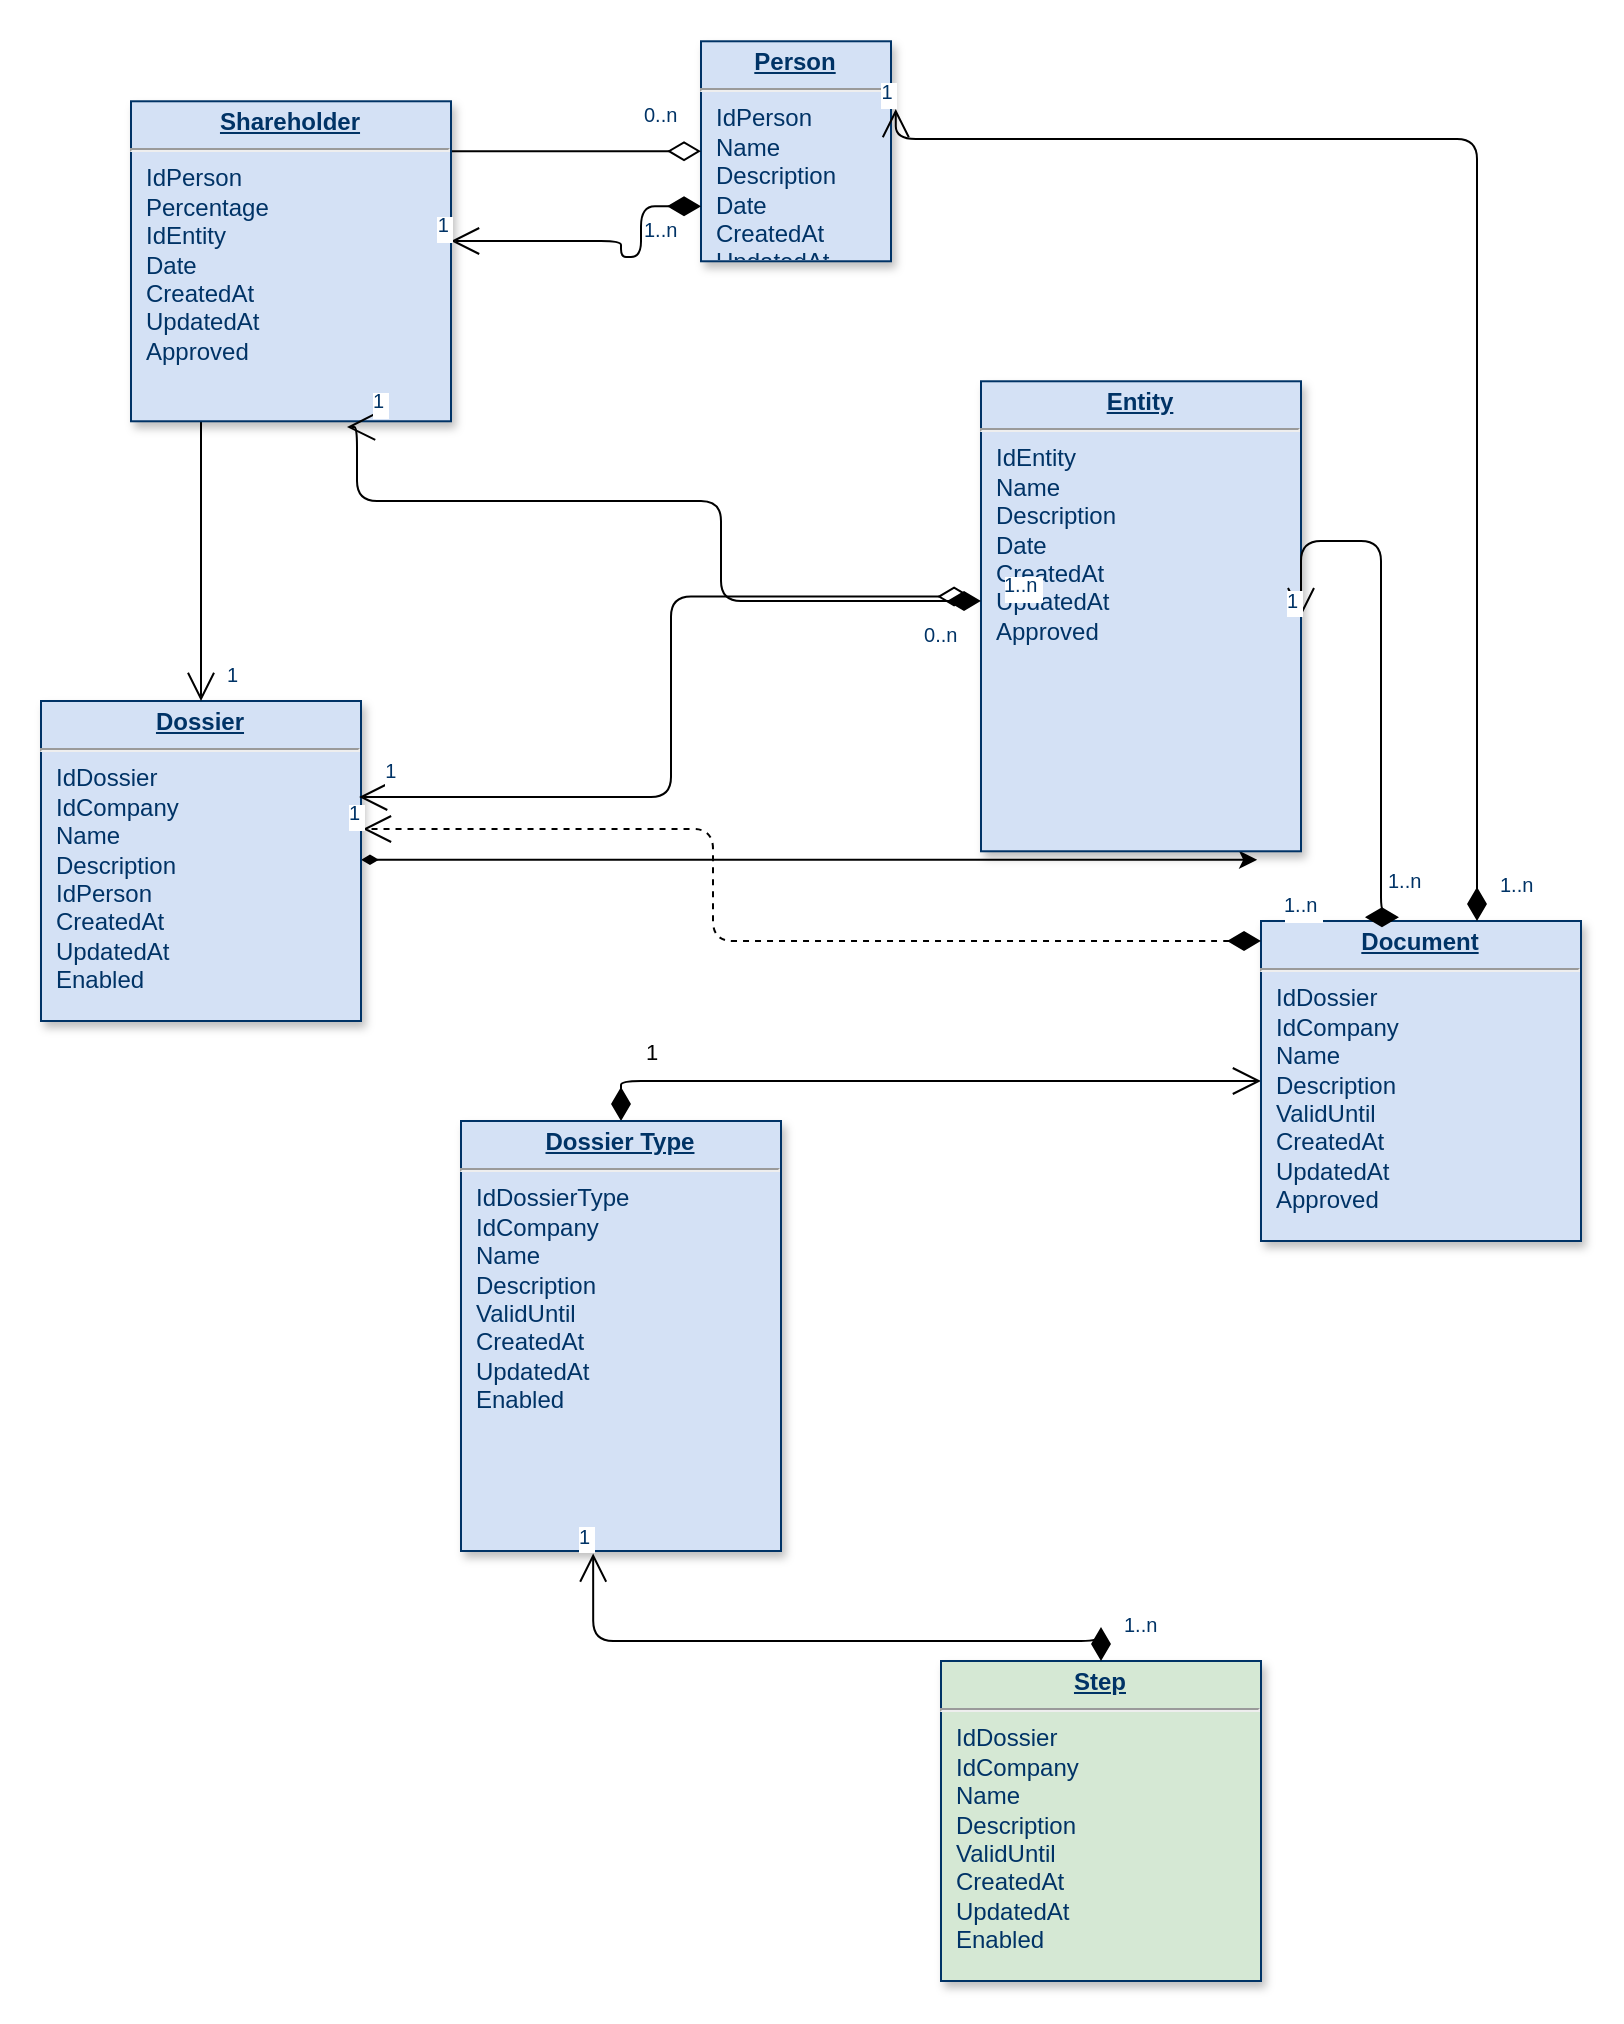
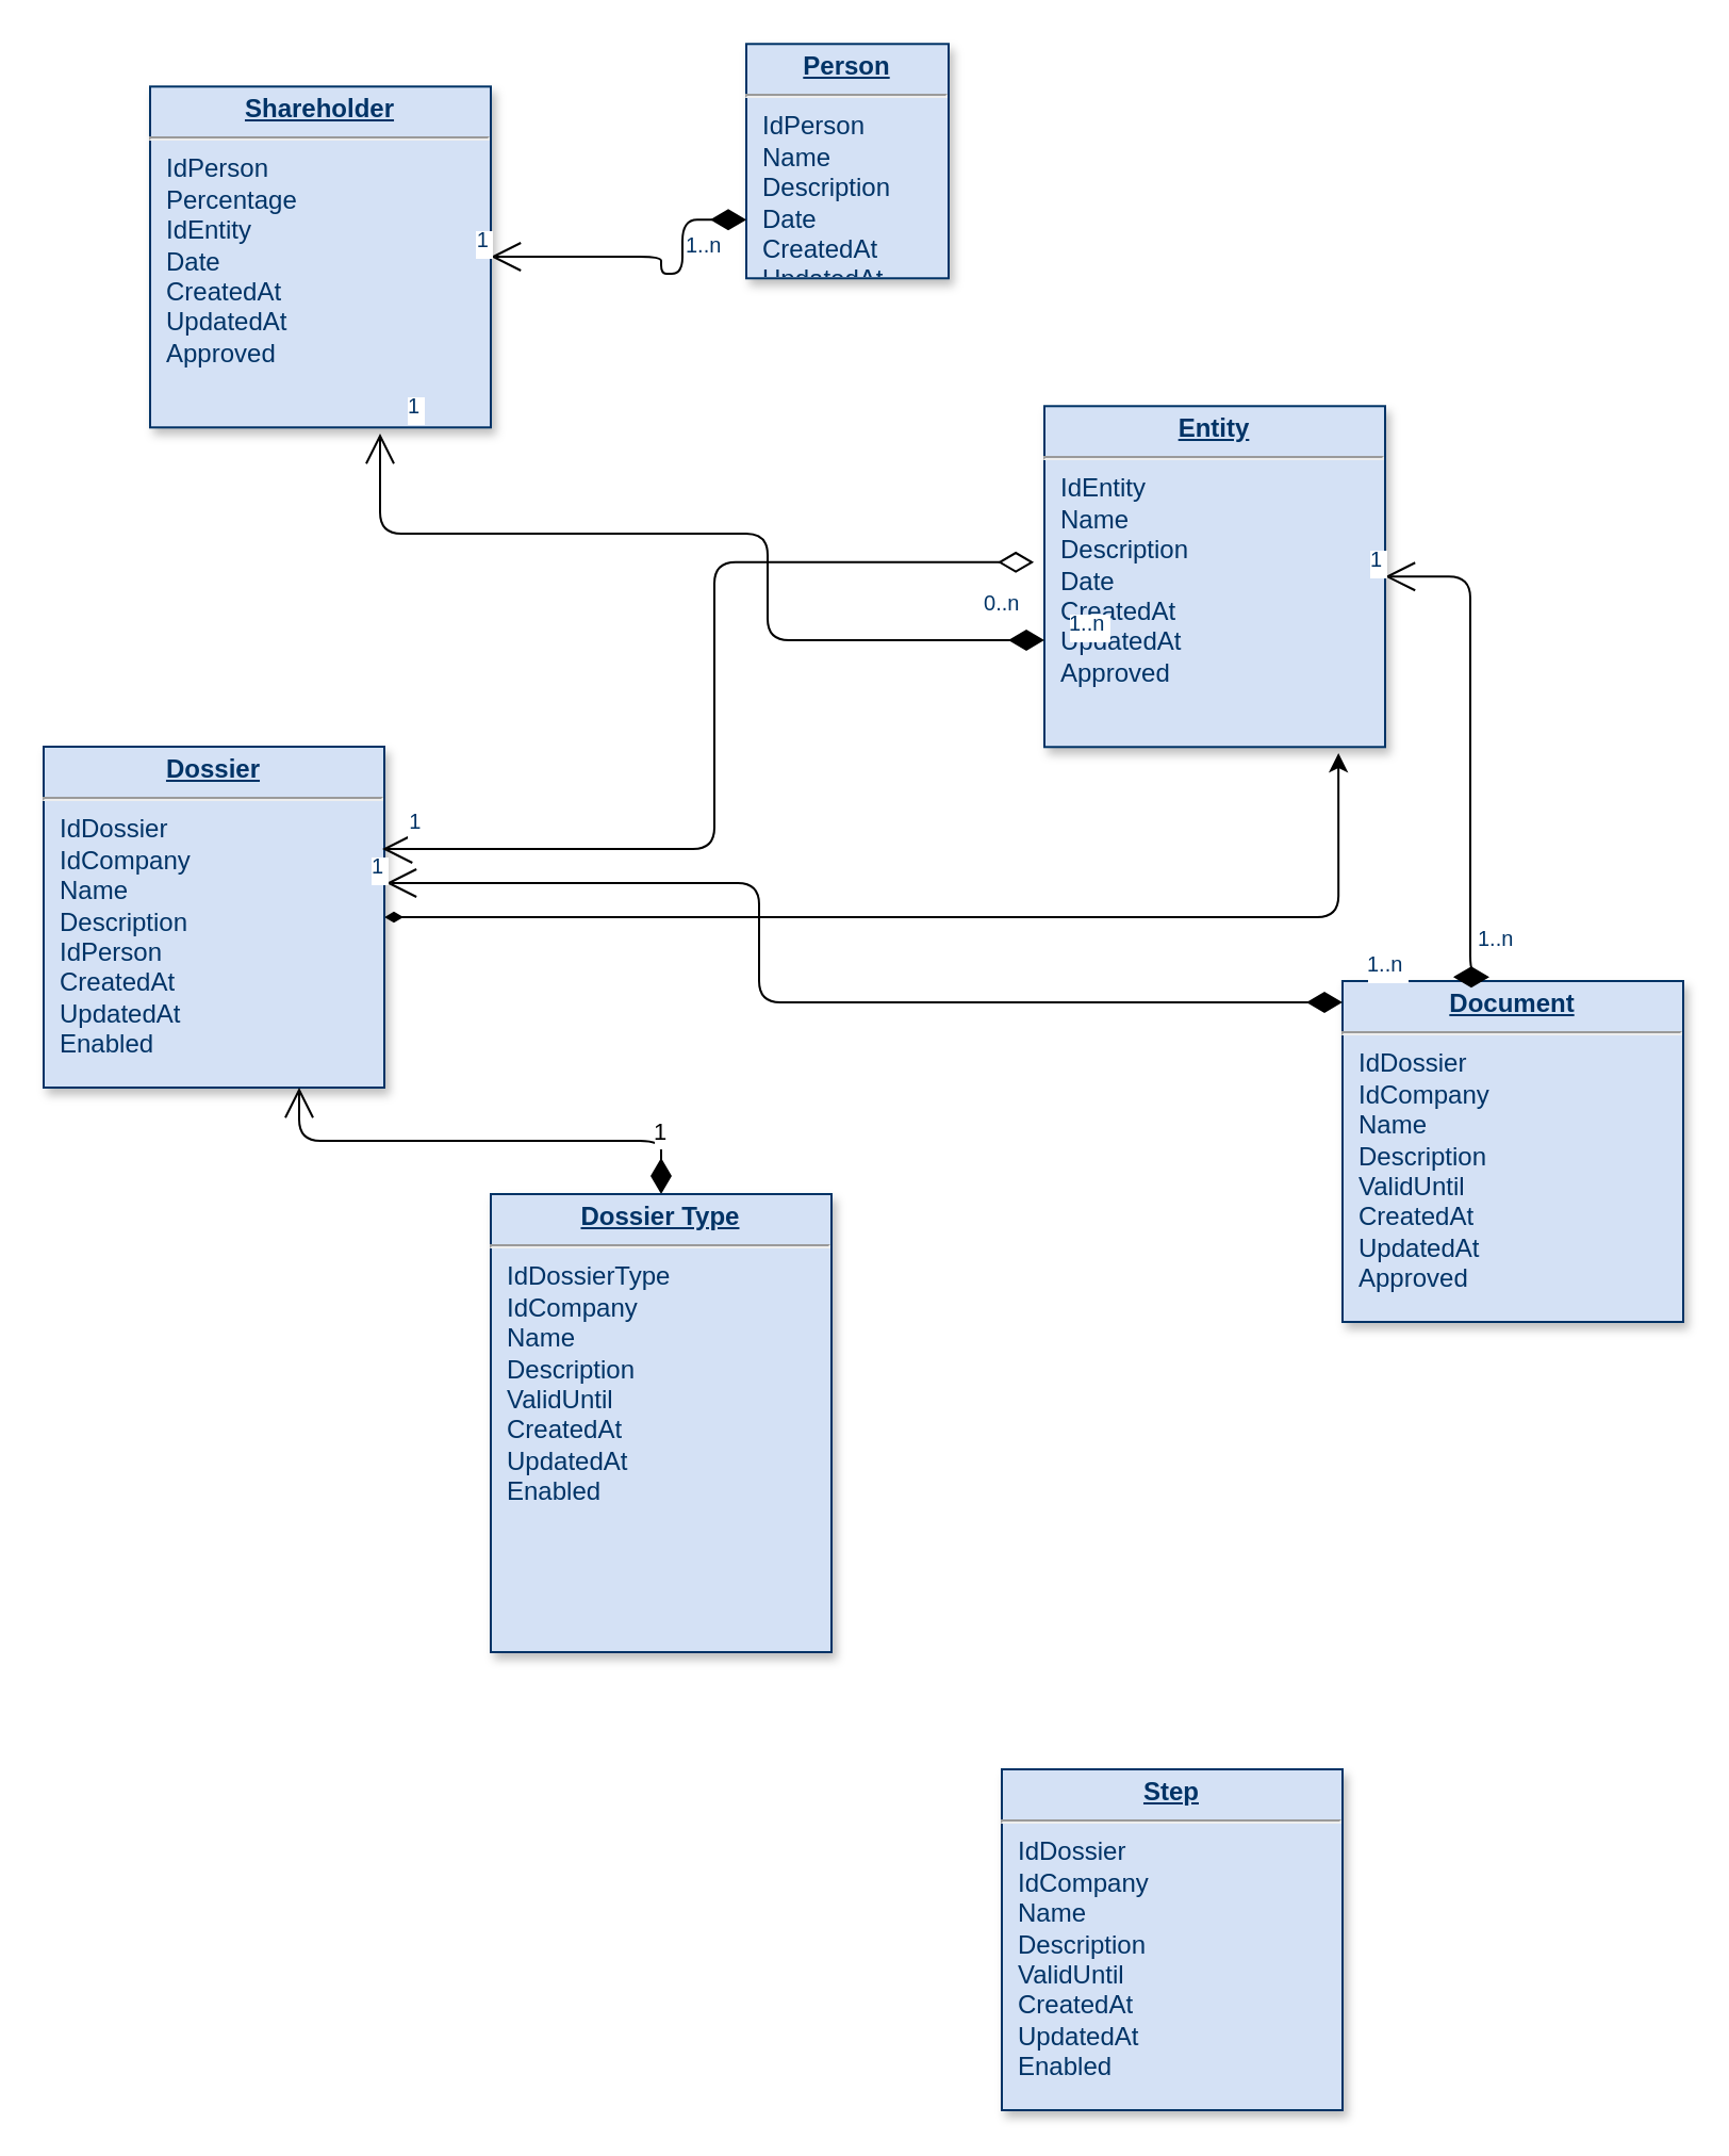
- <mxCell id="29" value="" style="endArrow=open;endSize=12;startArrow=diamondThin;startSize=14;startFill=1;edgeStyle=orthogonalEdgeStyle;entryX=1.025;entryY=0.308;entryDx=0;entryDy=0;entryPerimeter=0;exitX=0.675;exitY=0;exitDx=0;exitDy=0;exitPerimeter=0;" parent="1" source="25" target="4" edge="1"><mxGeometry x="780" y="789" as="geometry"><mxPoint x="620" y="530" as="sourcePoint" /><mxPoint x="181" y="434" as="targetPoint" /><Array as="points"><mxPoint x="738" y="69" /></Array></mxGeometry></mxCell>
- <mxCell id="30" value="1..n" style="resizable=0;align=left;verticalAlign=top;labelBackgroundColor=#ffffff;fontSize=10;strokeColor=#003366;shadow=1;fillColor=#D4E1F5;fontColor=#003366" parent="29" connectable="0" vertex="1"><mxGeometry x="-1" relative="1" as="geometry"><mxPoint x="10" y="-30" as="offset" /></mxGeometry></mxCell>
- <mxCell id="31" value="1" style="resizable=0;align=right;verticalAlign=top;labelBackgroundColor=#ffffff;fontSize=10;strokeColor=#003366;shadow=1;fillColor=#D4E1F5;fontColor=#003366" parent="29" connectable="0" vertex="1"><mxGeometry x="1" relative="1" as="geometry"><mxPoint y="-20.0" as="offset" /></mxGeometry></mxCell>
- <mxCell id="13" value="&lt;p style=&quot;margin: 0px ; margin-top: 4px ; text-align: center ; text-decoration: underline&quot;&gt;&lt;b&gt;Shareholder&lt;/b&gt;&lt;/p&gt;&lt;hr&gt;&lt;p style=&quot;margin: 0px ; margin-left: 8px&quot;&gt;IdPerson&lt;/p&gt;&lt;p style=&quot;margin: 0px ; margin-left: 8px&quot;&gt;&lt;span&gt;Percentage&lt;/span&gt;&lt;br&gt;&lt;/p&gt;&lt;p style=&quot;margin: 0px ; margin-left: 8px&quot;&gt;IdEntity&lt;br&gt;&lt;/p&gt;&lt;p style=&quot;margin: 0px ; margin-left: 8px&quot;&gt;Date&lt;/p&gt;&lt;p style=&quot;margin: 0px ; margin-left: 8px&quot;&gt;CreatedAt&lt;/p&gt;&lt;p style=&quot;margin: 0px ; margin-left: 8px&quot;&gt;UpdatedAt&lt;/p&gt;&lt;p style=&quot;margin: 0px ; margin-left: 8px&quot;&gt;Approved&lt;/p&gt;" style="verticalAlign=top;align=left;overflow=fill;fontSize=12;fontFamily=Helvetica;html=1;strokeColor=#003366;shadow=1;fillColor=#D4E1F5;fontColor=#003366" parent="1" vertex="1"><mxGeometry x="65" y="50.14" width="160" height="160" as="geometry" /></mxCell>
+ <mxCell id="13" value="&lt;p style=&quot;margin: 0px ; margin-top: 4px ; text-align: center ; text-decoration: underline&quot;&gt;&lt;b&gt;Shareholder&lt;/b&gt;&lt;/p&gt;&lt;hr&gt;&lt;p style=&quot;margin: 0px ; margin-left: 8px&quot;&gt;IdPerson&lt;/p&gt;&lt;p style=&quot;margin: 0px ; margin-left: 8px&quot;&gt;&lt;span&gt;Percentage&lt;/span&gt;&lt;br&gt;&lt;/p&gt;&lt;p style=&quot;margin: 0px ; margin-left: 8px&quot;&gt;IdEntity&lt;br&gt;&lt;/p&gt;&lt;p style=&quot;margin: 0px ; margin-left: 8px&quot;&gt;Date&lt;/p&gt;&lt;p style=&quot;margin: 0px ; margin-left: 8px&quot;&gt;CreatedAt&lt;/p&gt;&lt;p style=&quot;margin: 0px ; margin-left: 8px&quot;&gt;UpdatedAt&lt;/p&gt;&lt;p style=&quot;margin: 0px ; margin-left: 8px&quot;&gt;Approved&lt;/p&gt;" style="verticalAlign=top;align=left;overflow=fill;fontSize=12;fontFamily=Helvetica;html=1;strokeColor=#003366;shadow=1;fillColor=#D4E1F5;fontColor=#003366" parent="1" vertex="1"><mxGeometry x="70" y="40.14" width="160" height="160" as="geometry" /></mxCell>
- <mxCell id="5" value="" style="endArrow=open;endSize=12;startArrow=diamondThin;startSize=14;startFill=0;edgeStyle=orthogonalEdgeStyle" parent="1" source="4" target="3" edge="1"><mxGeometry x="620" y="340" as="geometry"><mxPoint x="610" y="340" as="sourcePoint" /><mxPoint x="770" y="340" as="targetPoint" /></mxGeometry></mxCell>
- <mxCell id="6" value="0..n" style="resizable=0;align=left;verticalAlign=top;labelBackgroundColor=#ffffff;fontSize=10;strokeColor=#003366;shadow=1;fillColor=#D4E1F5;fontColor=#003366" parent="5" connectable="0" vertex="1"><mxGeometry x="-1" relative="1" as="geometry"><mxPoint x="-30" y="-30" as="offset" /></mxGeometry></mxCell>
- <mxCell id="7" value="1" style="resizable=0;align=right;verticalAlign=top;labelBackgroundColor=#ffffff;fontSize=10;strokeColor=#003366;shadow=1;fillColor=#D4E1F5;fontColor=#003366" parent="5" connectable="0" vertex="1"><mxGeometry x="1" relative="1" as="geometry"><mxPoint x="20" y="-25.0" as="offset" /></mxGeometry></mxCell>
- <mxCell id="9" value="&lt;p style=&quot;margin: 0px ; margin-top: 4px ; text-align: center ; text-decoration: underline&quot;&gt;&lt;b&gt;Entity&lt;/b&gt;&lt;/p&gt;&lt;hr&gt;&lt;p style=&quot;margin: 0px ; margin-left: 8px&quot;&gt;IdEntity&lt;/p&gt;&lt;p style=&quot;margin: 0px ; margin-left: 8px&quot;&gt;&lt;span&gt;Name&lt;/span&gt;&lt;br&gt;&lt;/p&gt;&lt;p style=&quot;margin: 0px ; margin-left: 8px&quot;&gt;Description&lt;/p&gt;&lt;p style=&quot;margin: 0px ; margin-left: 8px&quot;&gt;Date&lt;/p&gt;&lt;p style=&quot;margin: 0px ; margin-left: 8px&quot;&gt;CreatedAt&lt;/p&gt;&lt;p style=&quot;margin: 0px ; margin-left: 8px&quot;&gt;UpdatedAt&lt;/p&gt;&lt;p style=&quot;margin: 0px ; margin-left: 8px&quot;&gt;Approved&lt;/p&gt;" style="verticalAlign=top;align=left;overflow=fill;fontSize=12;fontFamily=Helvetica;html=1;strokeColor=#003366;shadow=1;fillColor=#D4E1F5;fontColor=#003366" parent="1" vertex="1"><mxGeometry x="490" y="190.14" width="160" height="235" as="geometry" /></mxCell>
+ <mxCell id="9" value="&lt;p style=&quot;margin: 0px ; margin-top: 4px ; text-align: center ; text-decoration: underline&quot;&gt;&lt;b&gt;Entity&lt;/b&gt;&lt;/p&gt;&lt;hr&gt;&lt;p style=&quot;margin: 0px ; margin-left: 8px&quot;&gt;IdEntity&lt;/p&gt;&lt;p style=&quot;margin: 0px ; margin-left: 8px&quot;&gt;&lt;span&gt;Name&lt;/span&gt;&lt;br&gt;&lt;/p&gt;&lt;p style=&quot;margin: 0px ; margin-left: 8px&quot;&gt;Description&lt;/p&gt;&lt;p style=&quot;margin: 0px ; margin-left: 8px&quot;&gt;Date&lt;/p&gt;&lt;p style=&quot;margin: 0px ; margin-left: 8px&quot;&gt;CreatedAt&lt;/p&gt;&lt;p style=&quot;margin: 0px ; margin-left: 8px&quot;&gt;UpdatedAt&lt;/p&gt;&lt;p style=&quot;margin: 0px ; margin-left: 8px&quot;&gt;Approved&lt;/p&gt;" style="verticalAlign=top;align=left;overflow=fill;fontSize=12;fontFamily=Helvetica;html=1;strokeColor=#003366;shadow=1;fillColor=#D4E1F5;fontColor=#003366" parent="1" vertex="1"><mxGeometry x="490" y="190.14" width="160" height="160" as="geometry" /></mxCell>
- <mxCell id="26" value="" style="endArrow=open;endSize=12;startArrow=diamondThin;startSize=14;startFill=1;edgeStyle=orthogonalEdgeStyle;entryX=1.006;entryY=0.4;entryDx=0;entryDy=0;entryPerimeter=0;dashed=1;" parent="1" source="25" target="3" edge="1"><mxGeometry x="770" y="779" as="geometry"><mxPoint x="560" y="840" as="sourcePoint" /><mxPoint x="356" y="721" as="targetPoint" /><Array as="points"><mxPoint x="610" y="470" /><mxPoint x="356" y="470" /><mxPoint x="356" y="424" /></Array></mxGeometry></mxCell>
+ <mxCell id="26" value="" style="endArrow=open;endSize=12;startArrow=diamondThin;startSize=14;startFill=1;edgeStyle=orthogonalEdgeStyle;entryX=1.006;entryY=0.4;entryDx=0;entryDy=0;entryPerimeter=0;" parent="1" source="25" target="3" edge="1"><mxGeometry x="770" y="779" as="geometry"><mxPoint x="560" y="840" as="sourcePoint" /><mxPoint x="356" y="721" as="targetPoint" /><Array as="points"><mxPoint x="610" y="470" /><mxPoint x="356" y="470" /><mxPoint x="356" y="424" /></Array></mxGeometry></mxCell>
- <mxCell id="8" value="1" style="endArrow=open;endSize=12;startArrow=diamondThin;startSize=14;startFill=1;edgeStyle=orthogonalEdgeStyle;align=left;verticalAlign=bottom;exitX=0.5;exitY=0;exitDx=0;exitDy=0;" parent="1" source="21" target="25" edge="1"><mxGeometry x="-0.818" y="5.0" relative="1" as="geometry"><mxPoint x="300" y="430" as="sourcePoint" /><mxPoint x="300" y="520" as="targetPoint" /><mxPoint as="offset" /></mxGeometry></mxCell>
+ <mxCell id="8" value="1" style="endArrow=open;endSize=12;startArrow=diamondThin;startSize=14;startFill=1;edgeStyle=orthogonalEdgeStyle;align=left;verticalAlign=bottom;entryX=0.75;entryY=1;entryDx=0;entryDy=0;exitX=0.5;exitY=0;exitDx=0;exitDy=0;" parent="1" source="21" target="3" edge="1"><mxGeometry x="-0.818" y="5.0" relative="1" as="geometry"><mxPoint x="300" y="430" as="sourcePoint" /><mxPoint x="300" y="520" as="targetPoint" /><mxPoint as="offset" /></mxGeometry></mxCell>
- <mxCell id="22" value="" style="endArrow=open;endSize=12;startArrow=diamondThin;startSize=14;startFill=1;edgeStyle=orthogonalEdgeStyle;exitX=0.5;exitY=0;exitDx=0;exitDy=0;entryX=0.413;entryY=1.006;entryDx=0;entryDy=0;entryPerimeter=0;" parent="1" source="20" target="21" edge="1"><mxGeometry x="760" y="769" as="geometry"><mxPoint x="310" y="539" as="sourcePoint" /><mxPoint x="520" y="519" as="targetPoint" /><Array as="points"><mxPoint x="550" y="820" /><mxPoint x="296" y="820" /></Array></mxGeometry></mxCell>
- <mxCell id="23" value="1..n" style="resizable=0;align=left;verticalAlign=top;labelBackgroundColor=#ffffff;fontSize=10;strokeColor=#003366;shadow=1;fillColor=#D4E1F5;fontColor=#003366" parent="22" connectable="0" vertex="1"><mxGeometry x="-1" relative="1" as="geometry"><mxPoint x="10" y="-30" as="offset" /></mxGeometry></mxCell>
- <mxCell id="24" value="1" style="resizable=0;align=right;verticalAlign=top;labelBackgroundColor=#ffffff;fontSize=10;strokeColor=#003366;shadow=1;fillColor=#D4E1F5;fontColor=#003366" parent="22" connectable="0" vertex="1"><mxGeometry x="1" relative="1" as="geometry"><mxPoint y="-20.0" as="offset" /></mxGeometry></mxCell>
- <mxCell id="20" value="&lt;p style=&quot;margin: 0px ; margin-top: 4px ; text-align: center ; text-decoration: underline&quot;&gt;&lt;b&gt;Step&lt;/b&gt;&lt;/p&gt;&lt;hr&gt;&lt;p style=&quot;margin: 0px ; margin-left: 8px&quot;&gt;IdDossier&lt;/p&gt;&lt;p style=&quot;margin: 0px ; margin-left: 8px&quot;&gt;IdCompany&lt;/p&gt;&lt;p style=&quot;margin: 0px ; margin-left: 8px&quot;&gt;Name&lt;/p&gt;&lt;p style=&quot;margin: 0px ; margin-left: 8px&quot;&gt;Description&lt;/p&gt;&lt;p style=&quot;margin: 0px ; margin-left: 8px&quot;&gt;ValidUntil&lt;/p&gt;&lt;p style=&quot;margin: 0px ; margin-left: 8px&quot;&gt;CreatedAt&lt;/p&gt;&lt;p style=&quot;margin: 0px ; margin-left: 8px&quot;&gt;UpdatedAt&lt;/p&gt;&lt;p style=&quot;margin: 0px ; margin-left: 8px&quot;&gt;Enabled&lt;/p&gt;" style="verticalAlign=top;align=left;overflow=fill;fontSize=12;fontFamily=Helvetica;html=1;strokeColor=#003366;shadow=1;fillColor=#d5e8d4;fontColor=#003366;" parent="1" vertex="1"><mxGeometry x="470" y="830" width="160" height="160" as="geometry" /></mxCell>
+ <mxCell id="20" value="&lt;p style=&quot;margin: 0px ; margin-top: 4px ; text-align: center ; text-decoration: underline&quot;&gt;&lt;b&gt;Step&lt;/b&gt;&lt;/p&gt;&lt;hr&gt;&lt;p style=&quot;margin: 0px ; margin-left: 8px&quot;&gt;IdDossier&lt;/p&gt;&lt;p style=&quot;margin: 0px ; margin-left: 8px&quot;&gt;IdCompany&lt;/p&gt;&lt;p style=&quot;margin: 0px ; margin-left: 8px&quot;&gt;Name&lt;/p&gt;&lt;p style=&quot;margin: 0px ; margin-left: 8px&quot;&gt;Description&lt;/p&gt;&lt;p style=&quot;margin: 0px ; margin-left: 8px&quot;&gt;ValidUntil&lt;/p&gt;&lt;p style=&quot;margin: 0px ; margin-left: 8px&quot;&gt;CreatedAt&lt;/p&gt;&lt;p style=&quot;margin: 0px ; margin-left: 8px&quot;&gt;UpdatedAt&lt;/p&gt;&lt;p style=&quot;margin: 0px ; margin-left: 8px&quot;&gt;Enabled&lt;/p&gt;" style="verticalAlign=top;align=left;overflow=fill;fontSize=12;fontFamily=Helvetica;html=1;strokeColor=#003366;shadow=1;fillColor=#D4E1F5;fontColor=#003366" parent="1" vertex="1"><mxGeometry x="470" y="830" width="160" height="160" as="geometry" /></mxCell>
